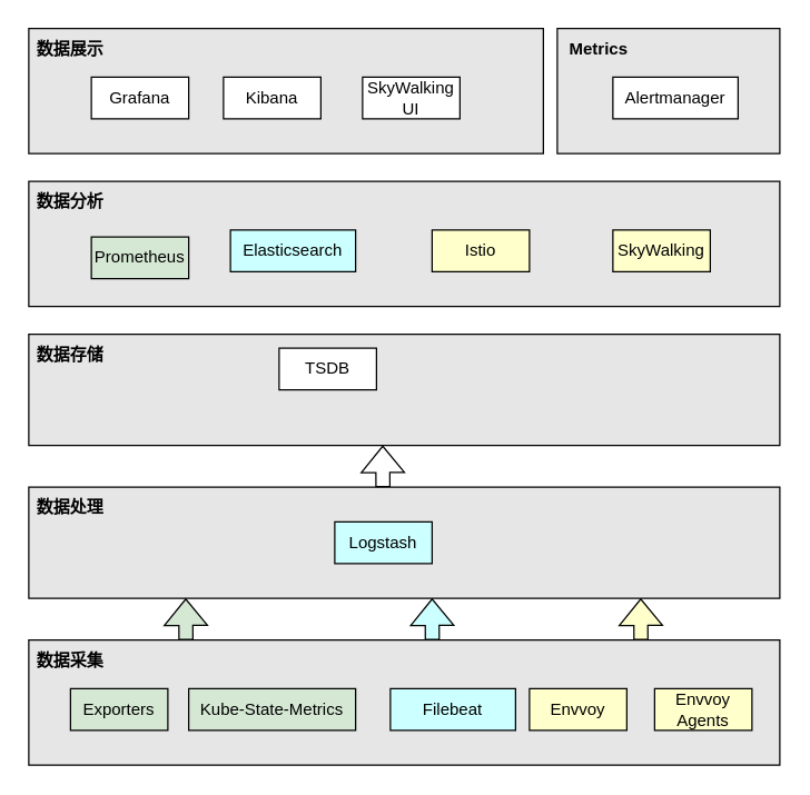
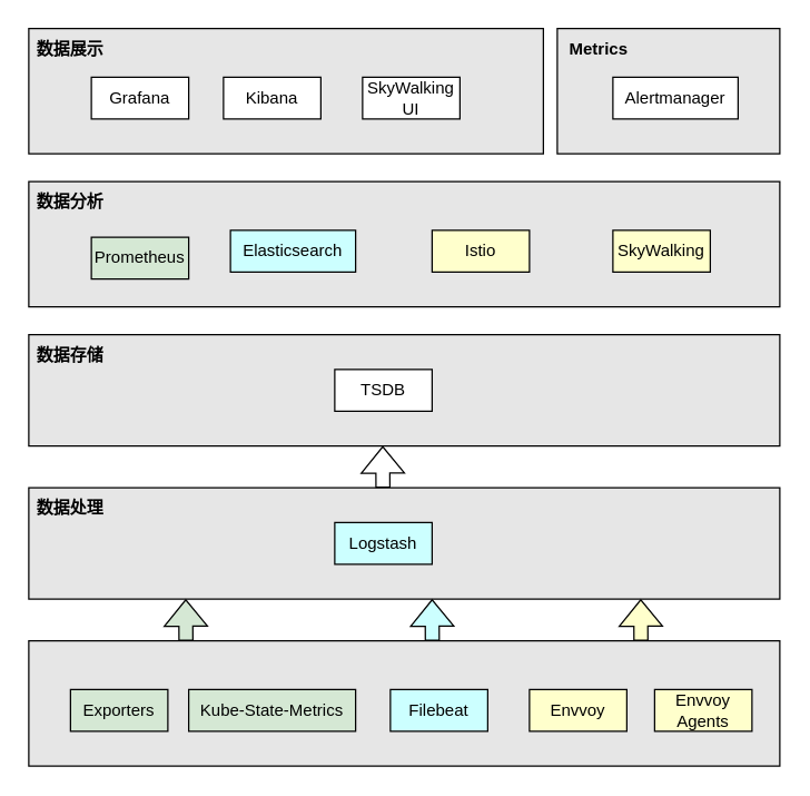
- <mxCell id="18" value="TSDB" style="rounded=0;whiteSpace=wrap;html=1;fillColor=#FFFFFF;" parent="1" vertex="1"><mxGeometry x="200" y="250" width="70" height="30" as="geometry" /></mxCell>
+ <mxCell id="18" value="TSDB" style="rounded=0;whiteSpace=wrap;html=1;fillColor=#FFFFFF;" parent="1" vertex="1"><mxGeometry x="240" y="265" width="70" height="30" as="geometry" /></mxCell>
- <mxCell id="9" value="&lt;b&gt;数据采集&lt;/b&gt;" style="text;html=1;strokeColor=none;fillColor=none;align=center;verticalAlign=middle;whiteSpace=wrap;rounded=0;" parent="1" vertex="1"><mxGeometry x="20" y="460" width="60" height="30" as="geometry" /></mxCell>
- <mxCell id="4" value="Filebeat" style="rounded=0;whiteSpace=wrap;html=1;fillColor=#CCFFFF;" parent="1" vertex="1"><mxGeometry x="280" y="495" width="90" height="30" as="geometry" /></mxCell>
+ <mxCell id="4" value="Filebeat" style="rounded=0;whiteSpace=wrap;html=1;fillColor=#CCFFFF;" parent="1" vertex="1"><mxGeometry x="280" y="495" width="70" height="30" as="geometry" /></mxCell>
